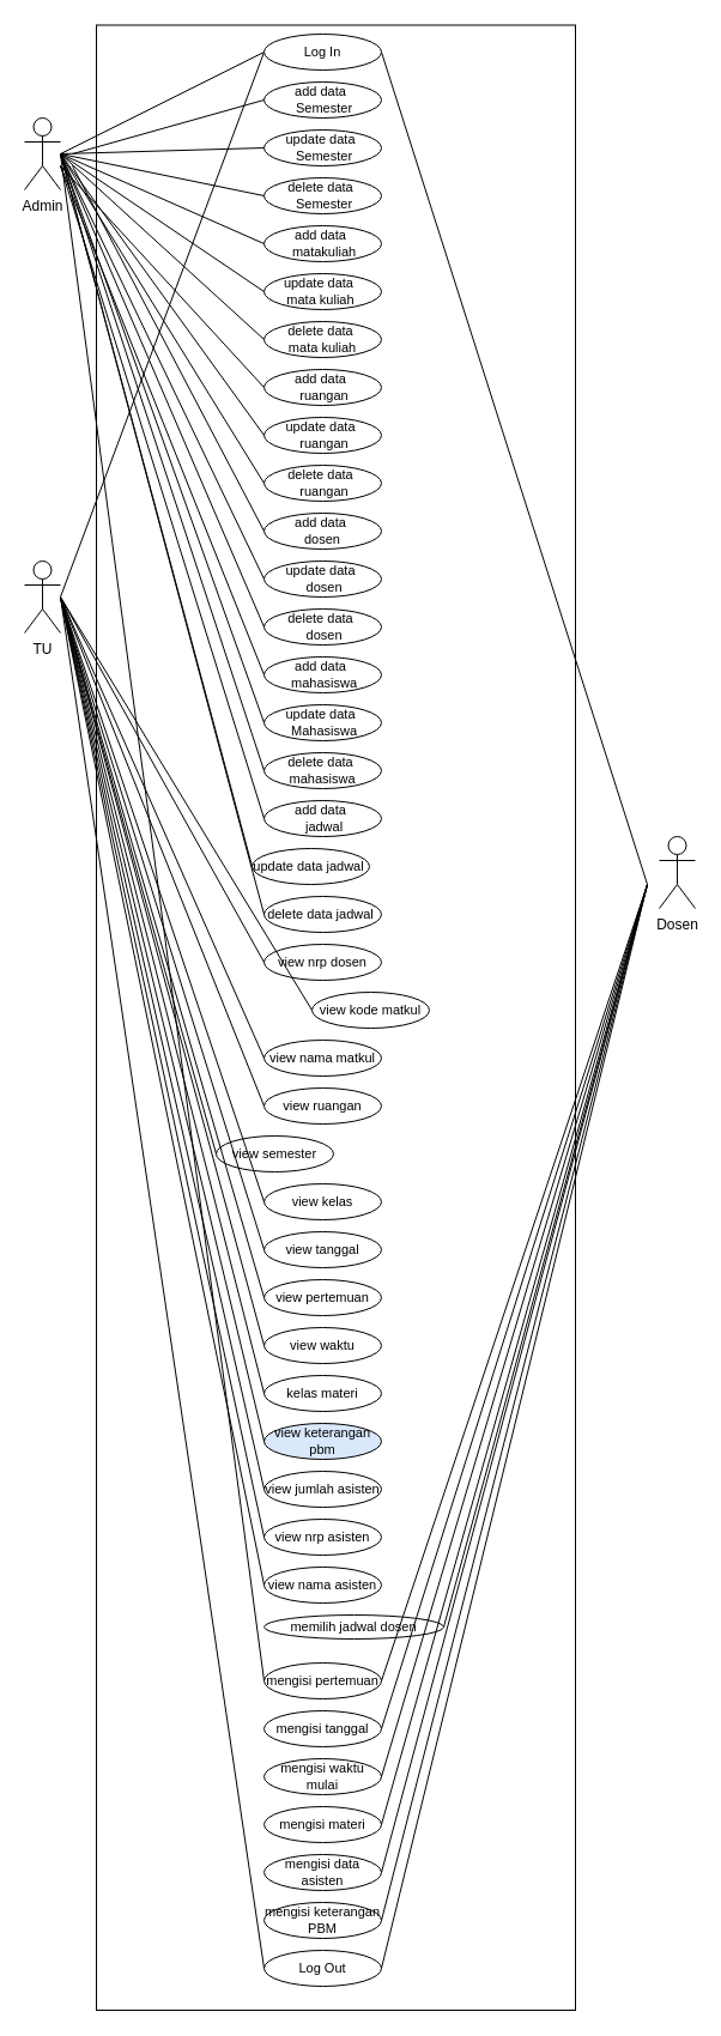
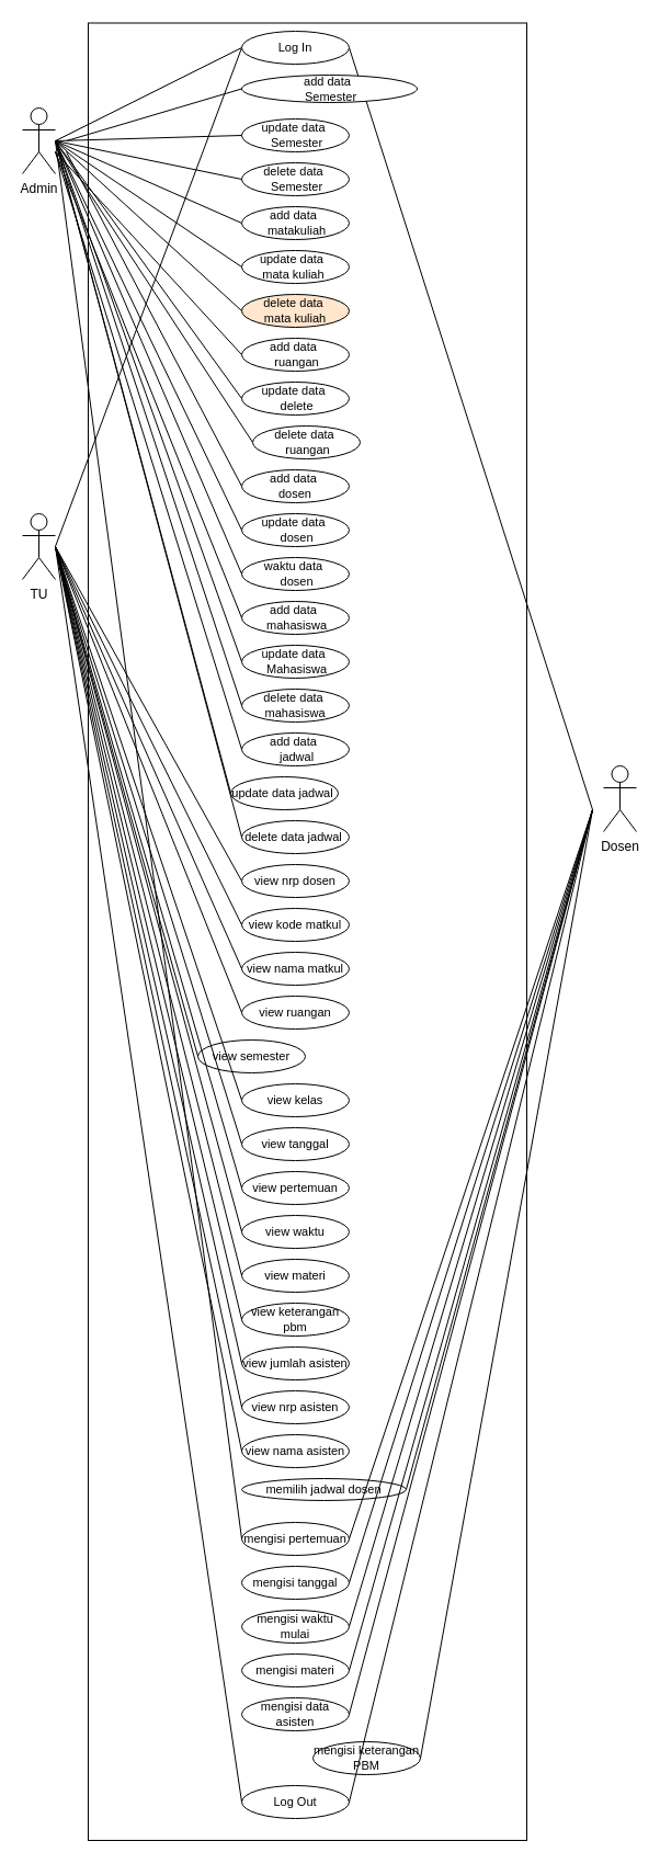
- <mxCell id="81" value="add data&amp;nbsp;&lt;br style=&quot;font-size: 11px;&quot;&gt;&amp;nbsp;Semester" style="ellipse;whiteSpace=wrap;html=1;fontSize=11;spacing=2;" parent="1" vertex="1"><mxGeometry x="220" y="68" width="98" height="30" as="geometry" /></mxCell>
+ <mxCell id="81" value="add data&amp;nbsp;&lt;br style=&quot;font-size: 11px;&quot;&gt;&amp;nbsp;Semester" style="ellipse;whiteSpace=wrap;html=1;fontSize=11;spacing=2;" parent="1" vertex="1"><mxGeometry x="220" y="68" width="160" height="25" as="geometry" /></mxCell>
- <mxCell id="15" value="delete&amp;nbsp;data&amp;nbsp;&lt;br style=&quot;font-size: 11px;&quot;&gt;&amp;nbsp;mata kuliah&amp;nbsp;" style="ellipse;whiteSpace=wrap;html=1;fontSize=11;spacing=2;" parent="1" vertex="1"><mxGeometry x="220" y="268" width="98" height="30" as="geometry" /></mxCell>
+ <mxCell id="15" value="delete&amp;nbsp;data&amp;nbsp;&lt;br style=&quot;font-size: 11px;&quot;&gt;&amp;nbsp;mata kuliah&amp;nbsp;" style="ellipse;whiteSpace=wrap;html=1;fontSize=11;spacing=2;fillColor=#ffe6cc;" parent="1" vertex="1"><mxGeometry x="220" y="268" width="98" height="30" as="geometry" /></mxCell>
- <mxCell id="20" value="update data&amp;nbsp;&lt;br style=&quot;font-size: 11px;&quot;&gt;&amp;nbsp;ruangan" style="ellipse;whiteSpace=wrap;html=1;fontSize=11;spacing=2;" parent="1" vertex="1"><mxGeometry x="220" y="348" width="98" height="30" as="geometry" /></mxCell>
+ <mxCell id="20" value="update data&amp;nbsp;&lt;br style=&quot;font-size: 11px;&quot;&gt;&amp;nbsp;delete" style="ellipse;whiteSpace=wrap;html=1;fontSize=11;spacing=2;" parent="1" vertex="1"><mxGeometry x="220" y="348" width="98" height="30" as="geometry" /></mxCell>
- <mxCell id="18" value="delete data&amp;nbsp;&lt;br style=&quot;font-size: 11px;&quot;&gt;&amp;nbsp;ruangan" style="ellipse;whiteSpace=wrap;html=1;fontSize=11;spacing=2;" parent="1" vertex="1"><mxGeometry x="220" y="388" width="98" height="30" as="geometry" /></mxCell>
+ <mxCell id="18" value="delete data&amp;nbsp;&lt;br style=&quot;font-size: 11px;&quot;&gt;&amp;nbsp;ruangan" style="ellipse;whiteSpace=wrap;html=1;fontSize=11;spacing=2;" parent="1" vertex="1"><mxGeometry x="230" y="388" width="98" height="30" as="geometry" /></mxCell>
- <mxCell id="17" value="delete data&amp;nbsp;&lt;br style=&quot;font-size: 11px;&quot;&gt;&amp;nbsp;dosen" style="ellipse;whiteSpace=wrap;html=1;fontSize=11;spacing=2;" parent="1" vertex="1"><mxGeometry x="220" y="508" width="98" height="30" as="geometry" /></mxCell>
+ <mxCell id="17" value="waktu data&amp;nbsp;&lt;br style=&quot;font-size: 11px;&quot;&gt;&amp;nbsp;dosen" style="ellipse;whiteSpace=wrap;html=1;fontSize=11;spacing=2;" parent="1" vertex="1"><mxGeometry x="220" y="508" width="98" height="30" as="geometry" /></mxCell>
- <mxCell id="36" value="view kode matkul" style="ellipse;whiteSpace=wrap;html=1;fontSize=11;spacing=2;" parent="1" vertex="1"><mxGeometry x="260" y="828" width="98" height="30" as="geometry" /></mxCell>
+ <mxCell id="36" value="view kode matkul" style="ellipse;whiteSpace=wrap;html=1;fontSize=11;spacing=2;" parent="1" vertex="1"><mxGeometry x="220" y="828" width="98" height="30" as="geometry" /></mxCell>
- <mxCell id="38" value="kelas materi" style="ellipse;whiteSpace=wrap;html=1;fontSize=11;spacing=2;" parent="1" vertex="1"><mxGeometry x="220" y="1148" width="98" height="30" as="geometry" /></mxCell>
+ <mxCell id="38" value="view materi" style="ellipse;whiteSpace=wrap;html=1;fontSize=11;spacing=2;" parent="1" vertex="1"><mxGeometry x="220" y="1148" width="98" height="30" as="geometry" /></mxCell>
- <mxCell id="45" value="view keterangan pbm" style="ellipse;whiteSpace=wrap;html=1;fontSize=11;spacing=2;fillColor=#dae8fc;" parent="1" vertex="1"><mxGeometry x="220" y="1188" width="98" height="30" as="geometry" /></mxCell>
+ <mxCell id="45" value="view keterangan pbm" style="ellipse;whiteSpace=wrap;html=1;fontSize=11;spacing=2;" parent="1" vertex="1"><mxGeometry x="220" y="1188" width="98" height="30" as="geometry" /></mxCell>
- <mxCell id="69" value="mengisi keterangan PBM" style="ellipse;whiteSpace=wrap;html=1;fontSize=11;spacing=2;" parent="1" vertex="1"><mxGeometry x="220" y="1588" width="98" height="30" as="geometry" /></mxCell>
+ <mxCell id="69" value="mengisi keterangan PBM" style="ellipse;whiteSpace=wrap;html=1;fontSize=11;spacing=2;" parent="1" vertex="1"><mxGeometry x="285" y="1588" width="98" height="30" as="geometry" /></mxCell>
